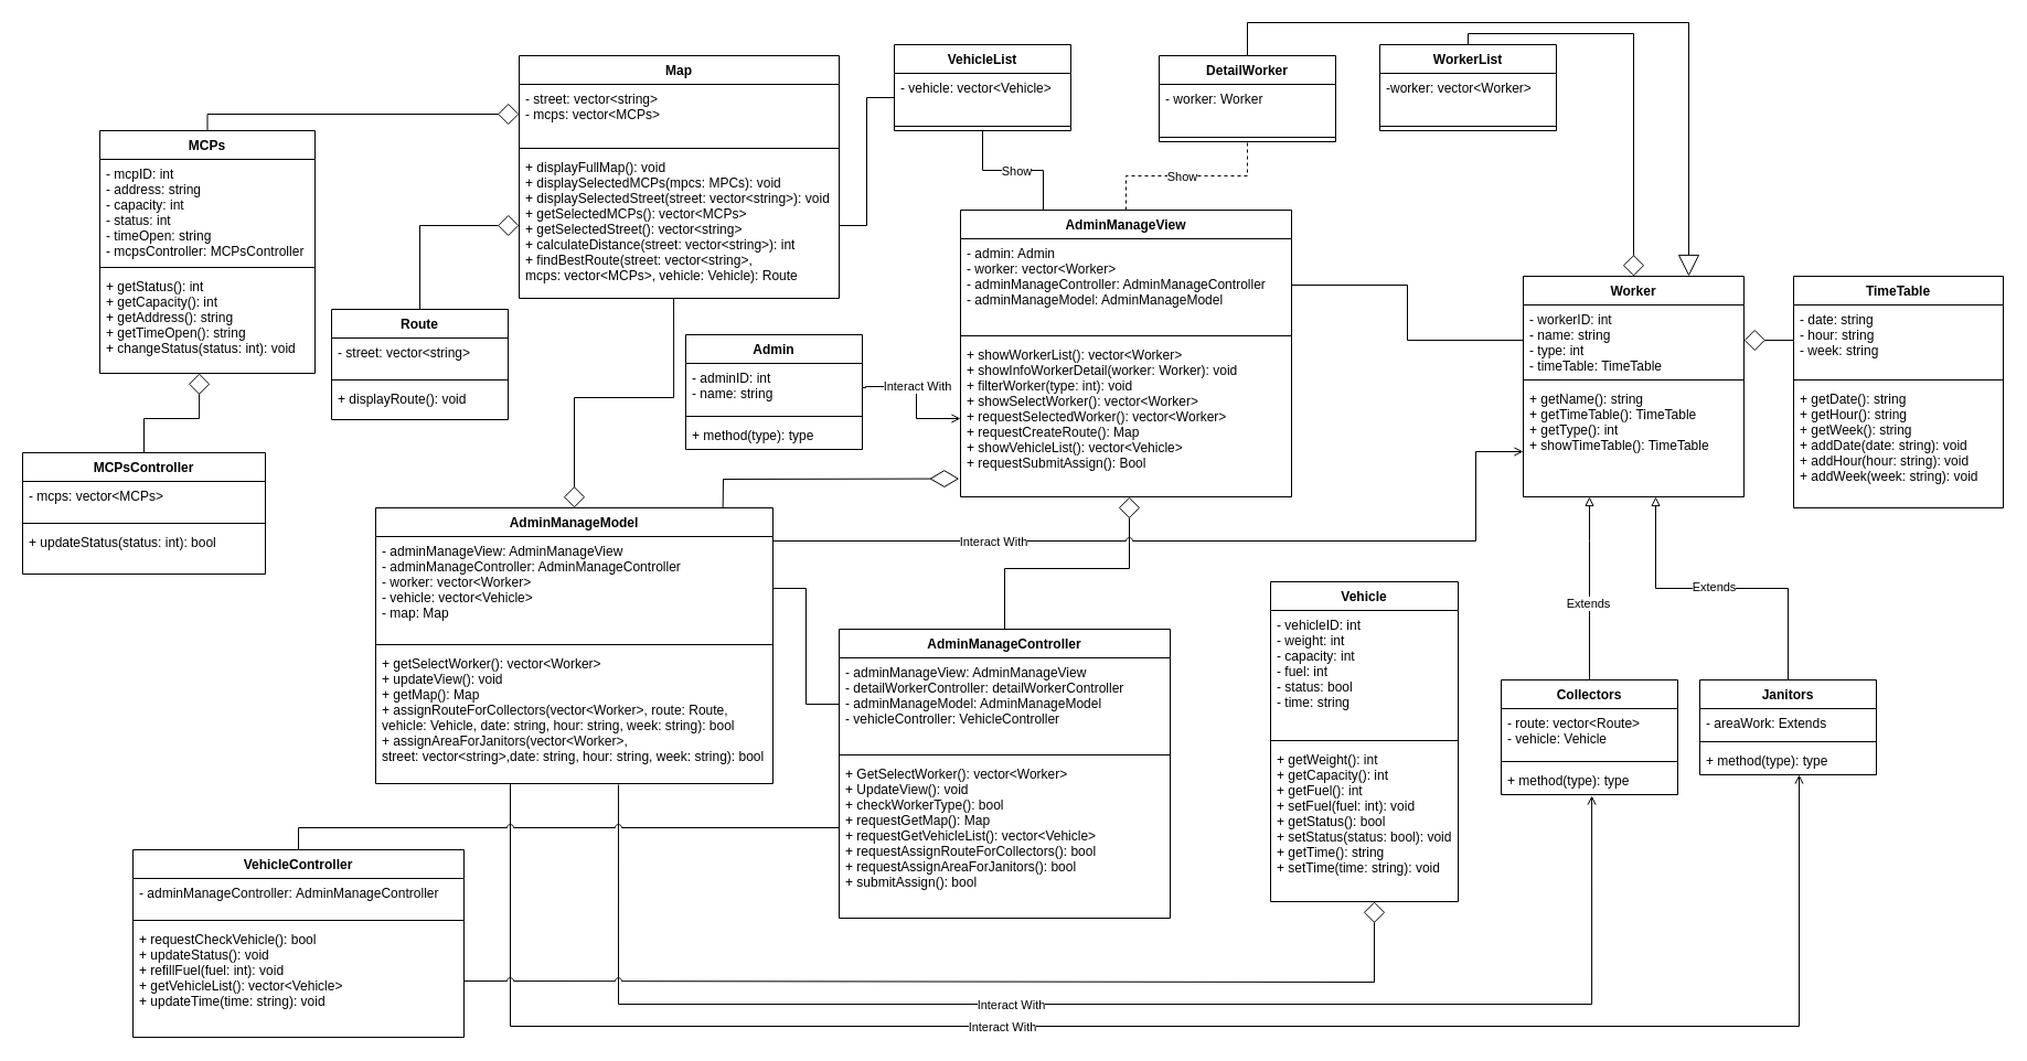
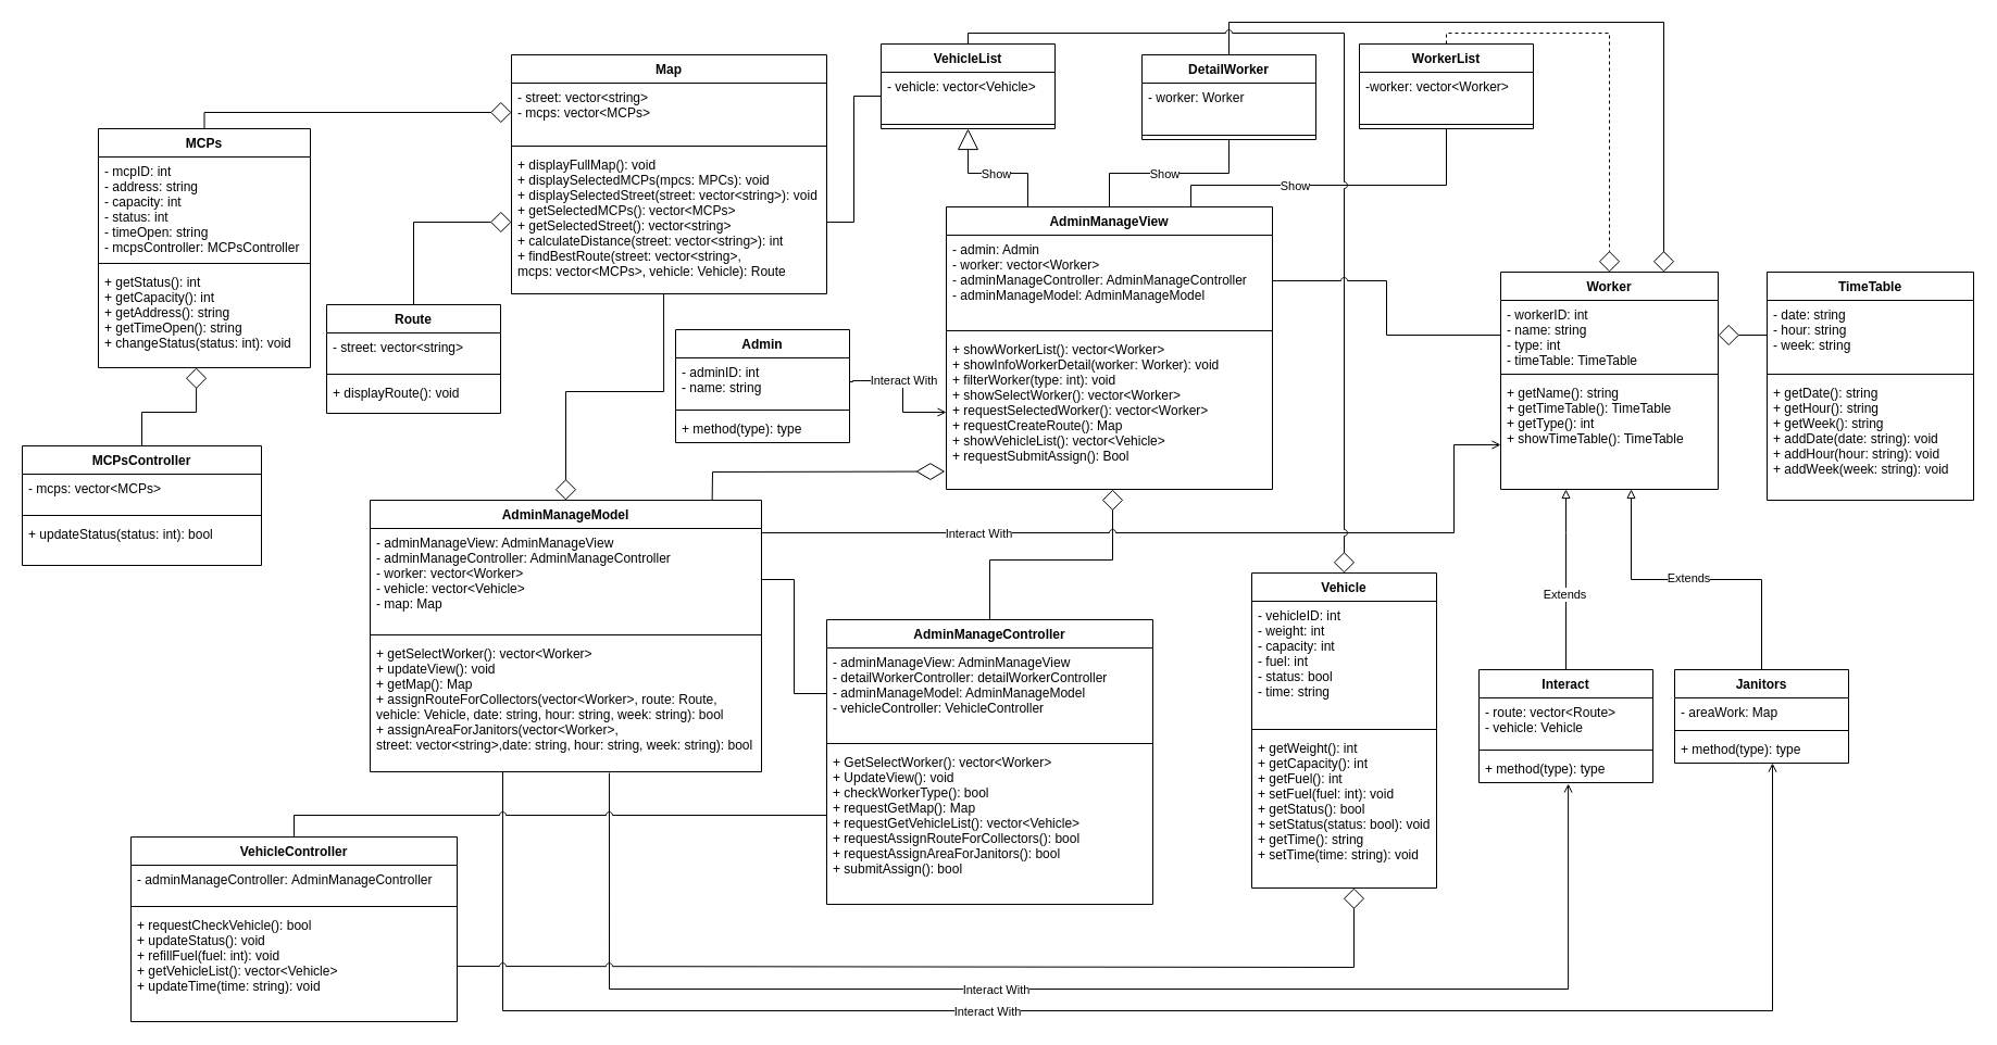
- <mxCell id="93" style="edgeStyle=orthogonalEdgeStyle;rounded=0;orthogonalLoop=1;jettySize=auto;html=1;exitX=0.5;exitY=0;exitDx=0;exitDy=0;entryX=0.5;entryY=0;entryDx=0;entryDy=0;strokeWidth=1;endArrow=diamond;endFill=0;endSize=17;" parent="1" source="94" target="18" edge="1"><mxGeometry relative="1" as="geometry"><Array as="points"><mxPoint x="1330" y="30" /><mxPoint x="1480" y="30" /></Array></mxGeometry></mxCell>
+ <mxCell id="93" style="edgeStyle=orthogonalEdgeStyle;rounded=0;orthogonalLoop=1;jettySize=auto;html=1;exitX=0.5;exitY=0;exitDx=0;exitDy=0;entryX=0.5;entryY=0;entryDx=0;entryDy=0;strokeWidth=1;endArrow=diamond;endFill=0;endSize=17;dashed=1;" parent="1" source="94" target="18" edge="1"><mxGeometry relative="1" as="geometry"><Array as="points"><mxPoint x="1330" y="30" /><mxPoint x="1480" y="30" /></Array></mxGeometry></mxCell>
+ <mxCell id="89" style="edgeStyle=orthogonalEdgeStyle;rounded=0;orthogonalLoop=1;jettySize=auto;html=1;exitX=0.5;exitY=0;exitDx=0;exitDy=0;strokeWidth=1;startArrow=none;startFill=0;endArrow=diamond;endFill=0;startSize=17;endSize=17;jumpStyle=arc;entryX=0.5;entryY=0;entryDx=0;entryDy=0;" parent="1" source="90" target="61" edge="1"><mxGeometry relative="1" as="geometry"><mxPoint x="1284" y="450" as="targetPoint" /><Array as="points"><mxPoint x="890" y="30" /><mxPoint x="1236" y="30" /></Array></mxGeometry></mxCell>
- <mxCell id="22" style="edgeStyle=orthogonalEdgeStyle;rounded=0;orthogonalLoop=1;jettySize=auto;html=1;exitX=0.25;exitY=0;exitDx=0;exitDy=0;strokeWidth=1;endArrow=none;endFill=0;endSize=17;entryX=0.5;entryY=1;entryDx=0;entryDy=0;" parent="1" source="28" target="90" edge="1"><mxGeometry relative="1" as="geometry"><mxPoint x="930" y="140" as="targetPoint" /></mxGeometry></mxCell>
+ <mxCell id="22" style="edgeStyle=orthogonalEdgeStyle;rounded=0;orthogonalLoop=1;jettySize=auto;html=1;exitX=0.25;exitY=0;exitDx=0;exitDy=0;strokeWidth=1;endArrow=block;endFill=0;endSize=17;entryX=0.5;entryY=1;entryDx=0;entryDy=0;" parent="1" source="28" target="90" edge="1"><mxGeometry relative="1" as="geometry"><mxPoint x="930" y="140" as="targetPoint" /></mxGeometry></mxCell>
- <mxCell id="24" style="edgeStyle=orthogonalEdgeStyle;rounded=0;orthogonalLoop=1;jettySize=auto;html=1;exitX=0.5;exitY=0;exitDx=0;exitDy=0;entryX=0.5;entryY=1;entryDx=0;entryDy=0;strokeWidth=1;endArrow=none;endFill=0;endSize=17;dashed=1;" parent="1" source="28" target="42" edge="1"><mxGeometry relative="1" as="geometry" /></mxCell>
+ <mxCell id="24" style="edgeStyle=orthogonalEdgeStyle;rounded=0;orthogonalLoop=1;jettySize=auto;html=1;exitX=0.5;exitY=0;exitDx=0;exitDy=0;entryX=0.5;entryY=1;entryDx=0;entryDy=0;strokeWidth=1;endArrow=none;endFill=0;endSize=17;" parent="1" source="28" target="42" edge="1"><mxGeometry relative="1" as="geometry" /></mxCell>
+ <mxCell id="26" style="edgeStyle=orthogonalEdgeStyle;rounded=0;orthogonalLoop=1;jettySize=auto;html=1;exitX=0.75;exitY=0;exitDx=0;exitDy=0;entryX=0.5;entryY=1;entryDx=0;entryDy=0;strokeWidth=1;endArrow=none;endFill=0;endSize=17;" parent="1" source="28" target="94" edge="1"><mxGeometry relative="1" as="geometry"><Array as="points"><mxPoint x="1095" y="170" /><mxPoint x="1330" y="170" /></Array></mxGeometry></mxCell>
+ <mxCell id="27" value="Show" style="edgeLabel;html=1;align=center;verticalAlign=middle;resizable=0;points=[];" parent="26" vertex="1" connectable="0"><mxGeometry x="-0.233" y="-1" relative="1" as="geometry"><mxPoint x="-3" y="-1" as="offset" /></mxGeometry></mxCell>
- <mxCell id="41" style="edgeStyle=orthogonalEdgeStyle;rounded=0;orthogonalLoop=1;jettySize=auto;html=1;exitX=0.5;exitY=0;exitDx=0;exitDy=0;entryX=0.75;entryY=0;entryDx=0;entryDy=0;strokeWidth=1;endArrow=block;endFill=0;endSize=17;" parent="1" source="42" target="18" edge="1"><mxGeometry relative="1" as="geometry"><Array as="points"><mxPoint x="1130" y="20" /><mxPoint x="1530" y="20" /></Array></mxGeometry></mxCell>
+ <mxCell id="41" style="edgeStyle=orthogonalEdgeStyle;rounded=0;orthogonalLoop=1;jettySize=auto;html=1;exitX=0.5;exitY=0;exitDx=0;exitDy=0;entryX=0.75;entryY=0;entryDx=0;entryDy=0;strokeWidth=1;endArrow=diamond;endFill=0;endSize=17;" parent="1" source="42" target="18" edge="1"><mxGeometry relative="1" as="geometry"><Array as="points"><mxPoint x="1130" y="20" /><mxPoint x="1530" y="20" /></Array></mxGeometry></mxCell>
- <mxCell id="8" value="Collectors" style="swimlane;fontStyle=1;align=center;verticalAlign=top;childLayout=stackLayout;horizontal=1;startSize=26;horizontalStack=0;resizeParent=1;resizeParentMax=0;resizeLast=0;collapsible=1;marginBottom=0;" parent="1" vertex="1"><mxGeometry x="1360" y="616" width="160" height="104" as="geometry" /></mxCell>
+ <mxCell id="8" value="Interact" style="swimlane;fontStyle=1;align=center;verticalAlign=top;childLayout=stackLayout;horizontal=1;startSize=26;horizontalStack=0;resizeParent=1;resizeParentMax=0;resizeLast=0;collapsible=1;marginBottom=0;" parent="1" vertex="1"><mxGeometry x="1360" y="616" width="160" height="104" as="geometry" /></mxCell>
- <mxCell id="15" value="- areaWork: Extends" style="text;strokeColor=none;fillColor=none;align=left;verticalAlign=top;spacingLeft=4;spacingRight=4;overflow=hidden;rotatable=0;points=[[0,0.5],[1,0.5]];portConstraint=eastwest;" parent="14" vertex="1"><mxGeometry y="26" width="160" height="26" as="geometry" /></mxCell>
+ <mxCell id="15" value="- areaWork: Map" style="text;strokeColor=none;fillColor=none;align=left;verticalAlign=top;spacingLeft=4;spacingRight=4;overflow=hidden;rotatable=0;points=[[0,0.5],[1,0.5]];portConstraint=eastwest;" parent="14" vertex="1"><mxGeometry y="26" width="160" height="26" as="geometry" /></mxCell>
